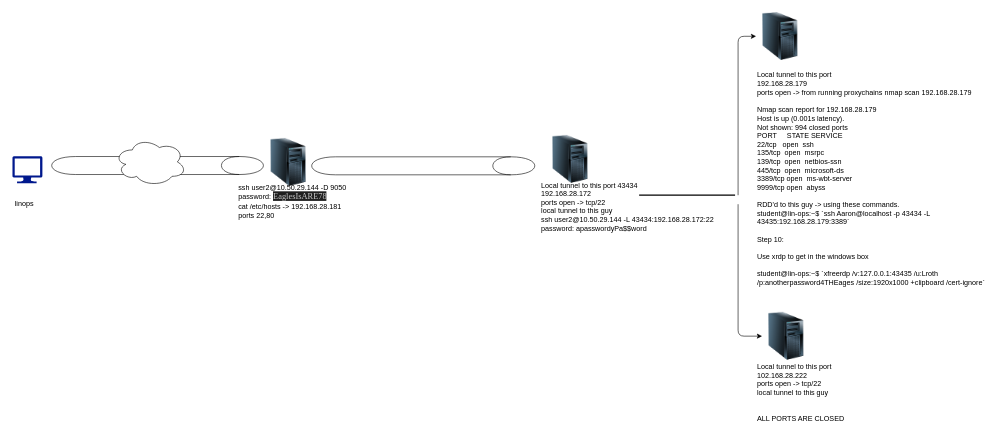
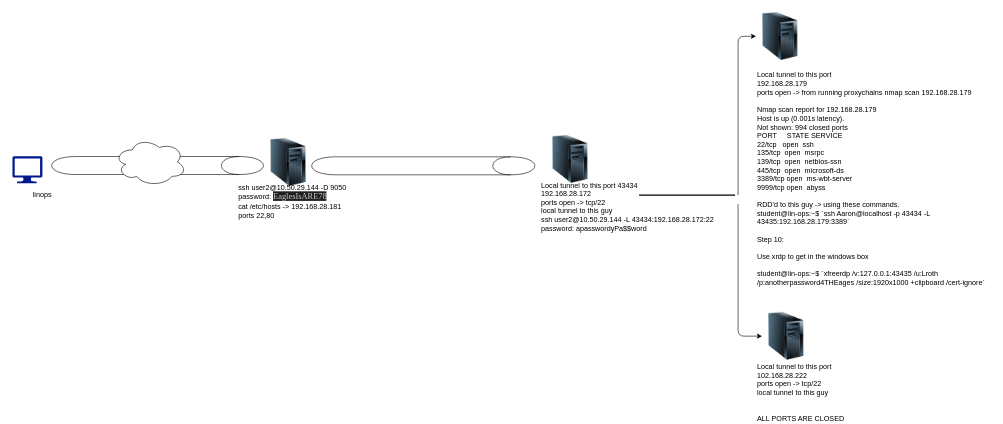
- <mxCell id="4" value="linops" style="text;html=1;strokeColor=none;fillColor=none;align=center;verticalAlign=middle;whiteSpace=wrap;rounded=0;" vertex="1" parent="1"><mxGeometry x="20" y="330" width="40" height="20" as="geometry" /></mxCell>
+ <mxCell id="4" value="linops" style="text;html=1;strokeColor=none;fillColor=none;align=center;verticalAlign=middle;whiteSpace=wrap;rounded=0;" vertex="1" parent="1"><mxGeometry x="50" y="315" width="40" height="20" as="geometry" /></mxCell>
